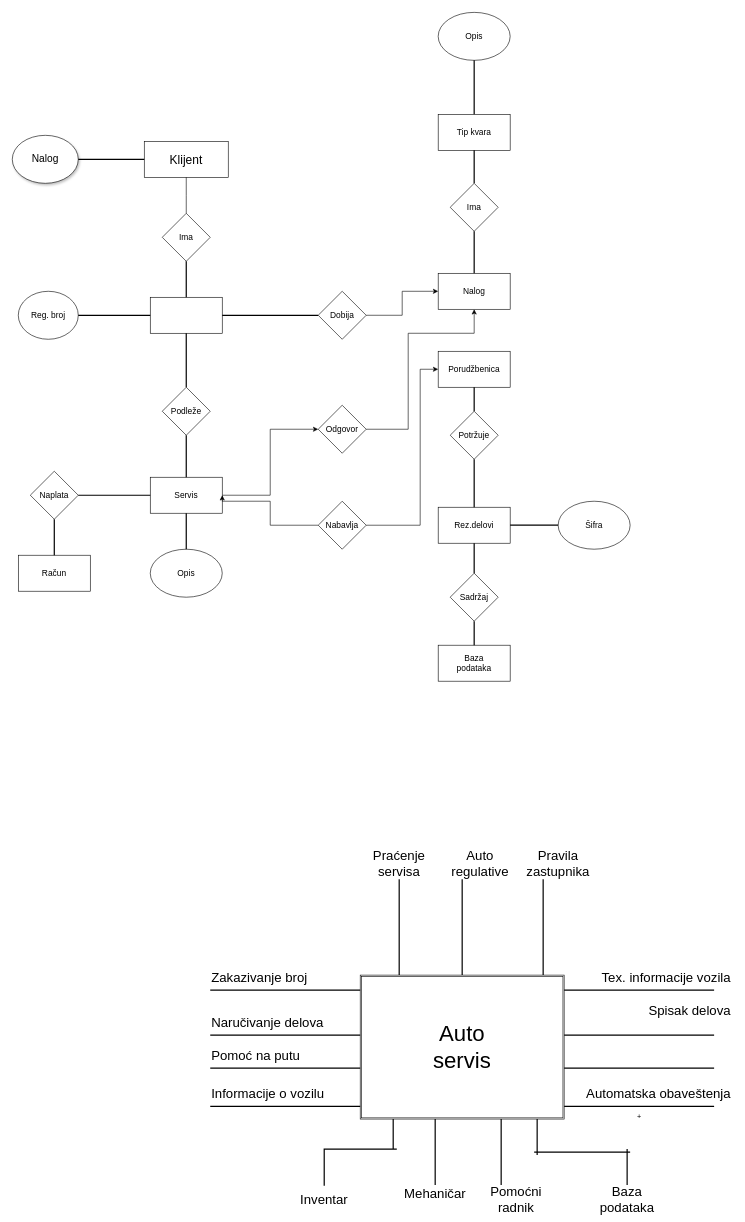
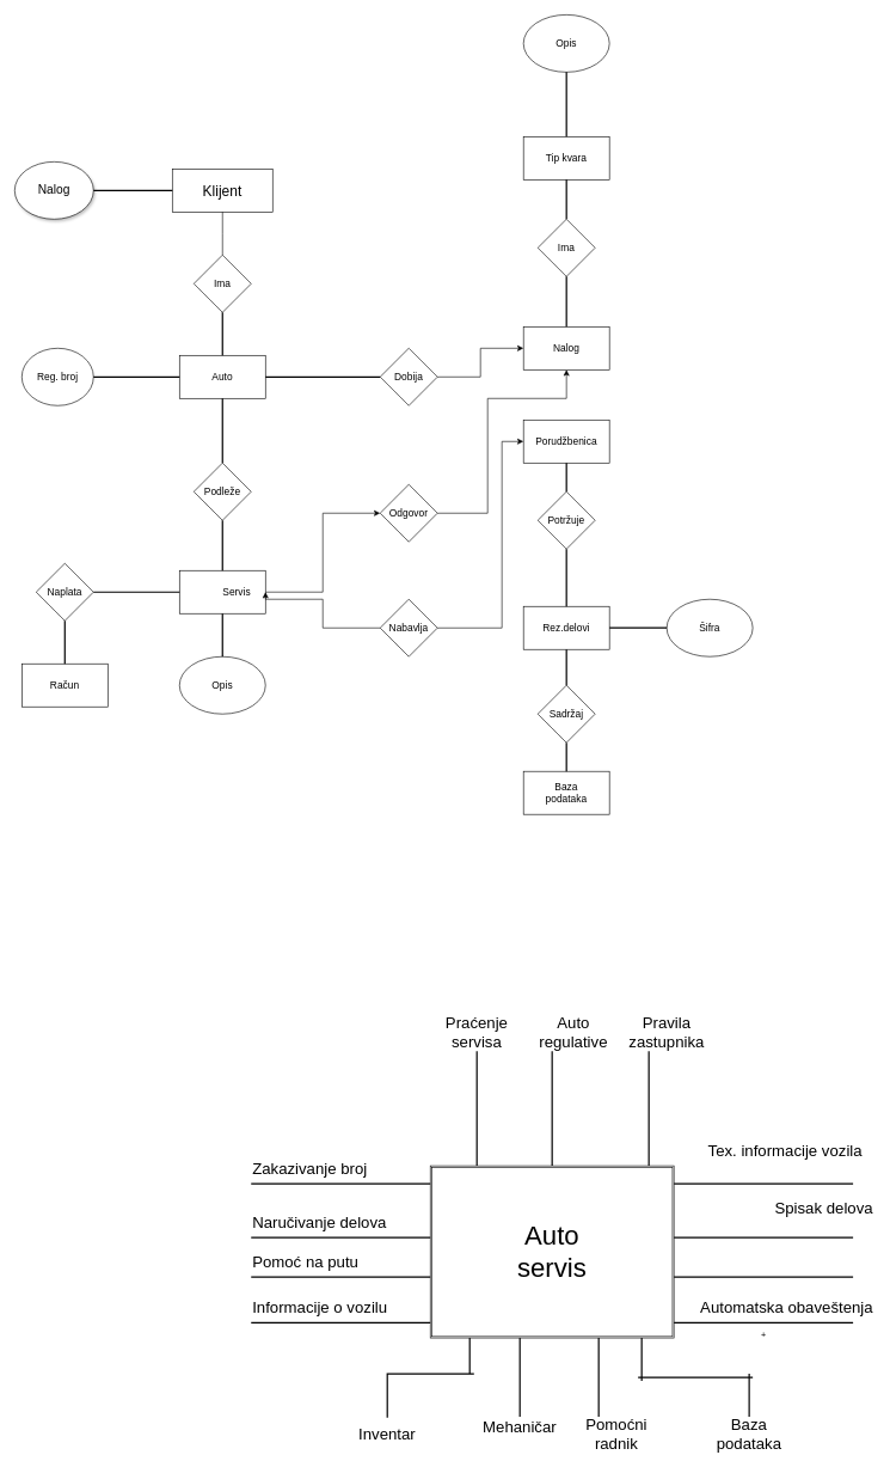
+ <mxCell id="51" value="&lt;font style=&quot;font-size: 14px;&quot;&gt;Auto&lt;/font&gt;" style="text;strokeColor=none;align=center;fillColor=none;html=1;verticalAlign=middle;whiteSpace=wrap;rounded=0;" vertex="1" parent="1"><mxGeometry x="280" y="510" width="60" height="30" as="geometry" /></mxCell>
- <mxCell id="53" value="&lt;font style=&quot;font-size: 14px;&quot;&gt;Servis&lt;/font&gt;" style="text;strokeColor=none;align=center;fillColor=none;html=1;verticalAlign=middle;whiteSpace=wrap;rounded=0;" vertex="1" parent="1"><mxGeometry x="280" y="810" width="60" height="30" as="geometry" /></mxCell>
+ <mxCell id="53" value="&lt;font style=&quot;font-size: 14px;&quot;&gt;Servis&lt;/font&gt;" style="text;strokeColor=none;align=center;fillColor=none;html=1;verticalAlign=middle;whiteSpace=wrap;rounded=0;" vertex="1" parent="1"><mxGeometry x="300" y="810" width="60" height="30" as="geometry" /></mxCell>
- <mxCell id="88" value="&lt;font style=&quot;font-size: 22px;&quot;&gt;Tex. informacije vozila&lt;/font&gt;" style="text;strokeColor=none;align=right;fillColor=none;html=1;verticalAlign=middle;whiteSpace=wrap;rounded=0;" vertex="1" parent="1"><mxGeometry x="990" y="1615" width="230" height="30" as="geometry" /></mxCell>
+ <mxCell id="88" value="&lt;font style=&quot;font-size: 22px;&quot;&gt;Tex. informacije vozila&lt;/font&gt;" style="text;strokeColor=none;align=right;fillColor=none;html=1;verticalAlign=middle;whiteSpace=wrap;rounded=0;" vertex="1" parent="1"><mxGeometry x="975" y="1590" width="230" height="30" as="geometry" /></mxCell>
